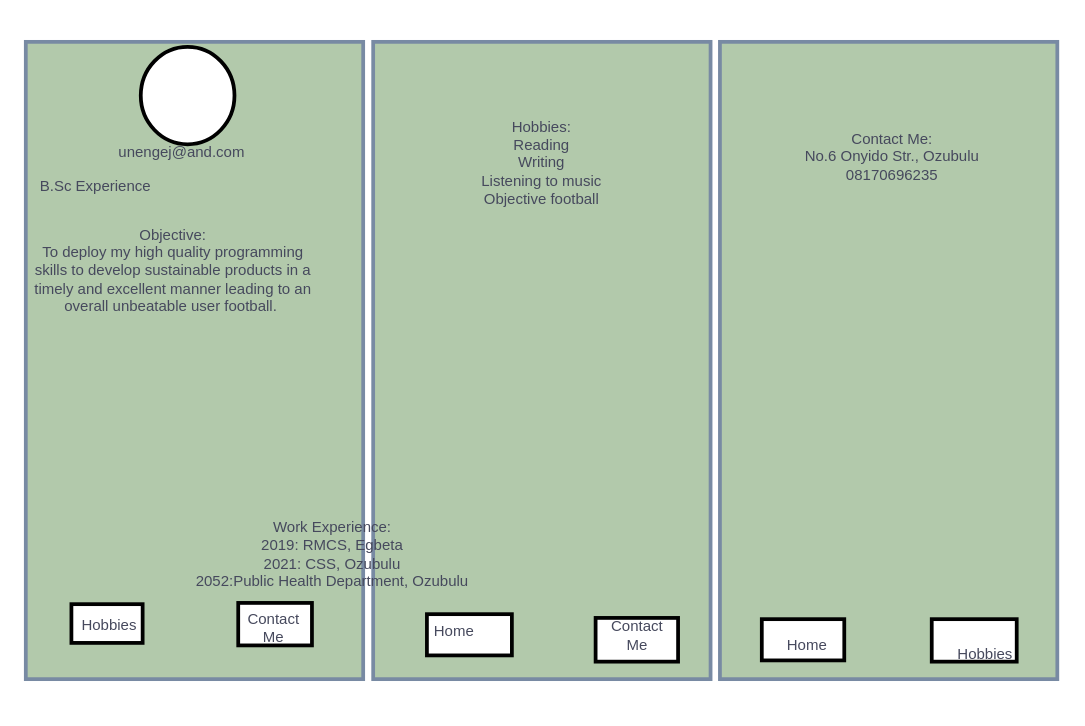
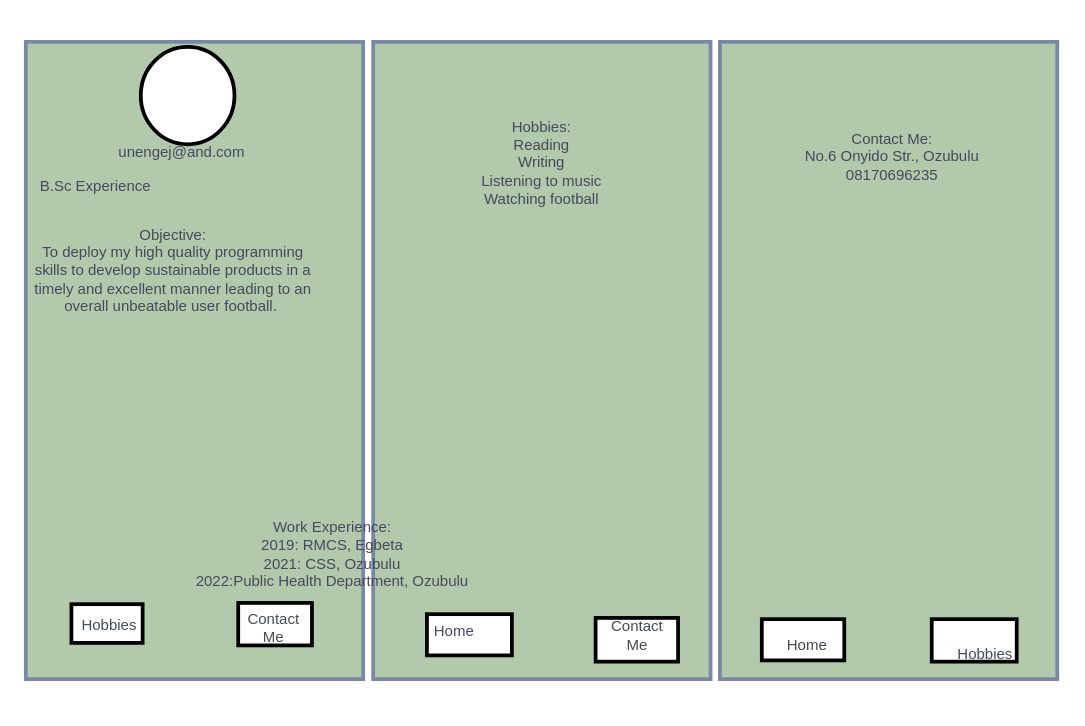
- <mxCell id="12" value="Hobbies:&lt;br&gt;Reading&lt;br&gt;Writing&lt;br&gt;Listening to music&lt;br&gt;Objective football" style="text;strokeColor=none;fillColor=none;html=1;align=center;verticalAlign=middle;whiteSpace=wrap;rounded=0;sketch=0;hachureGap=4;fontColor=#46495D;" parent="1" vertex="1"><mxGeometry x="263" y="20" width="340" height="220" as="geometry" /></mxCell>
+ <mxCell id="12" value="Hobbies:&lt;br&gt;Reading&lt;br&gt;Writing&lt;br&gt;Listening to music&lt;br&gt;Watching football" style="text;strokeColor=none;fillColor=none;html=1;align=center;verticalAlign=middle;whiteSpace=wrap;rounded=0;sketch=0;hachureGap=4;fontColor=#46495D;" parent="1" vertex="1"><mxGeometry x="263" y="20" width="340" height="220" as="geometry" /></mxCell>
- <mxCell id="10" value="Work Experience:&lt;br&gt;2019: RMCS, Egbeta&lt;br&gt;2021: CSS, Ozubulu&lt;br&gt;2052:Public Health Department, Ozubulu" style="text;strokeColor=none;fillColor=none;html=1;align=center;verticalAlign=middle;whiteSpace=wrap;rounded=0;sketch=0;hachureGap=4;fontColor=#46495D;" parent="1" vertex="1"><mxGeometry x="22" y="376" width="487" height="134" as="geometry" /></mxCell>
+ <mxCell id="10" value="Work Experience:&lt;br&gt;2019: RMCS, Egbeta&lt;br&gt;2021: CSS, Ozubulu&lt;br&gt;2022:Public Health Department, Ozubulu" style="text;strokeColor=none;fillColor=none;html=1;align=center;verticalAlign=middle;whiteSpace=wrap;rounded=0;sketch=0;hachureGap=4;fontColor=#46495D;" parent="1" vertex="1"><mxGeometry x="22" y="376" width="487" height="134" as="geometry" /></mxCell>
